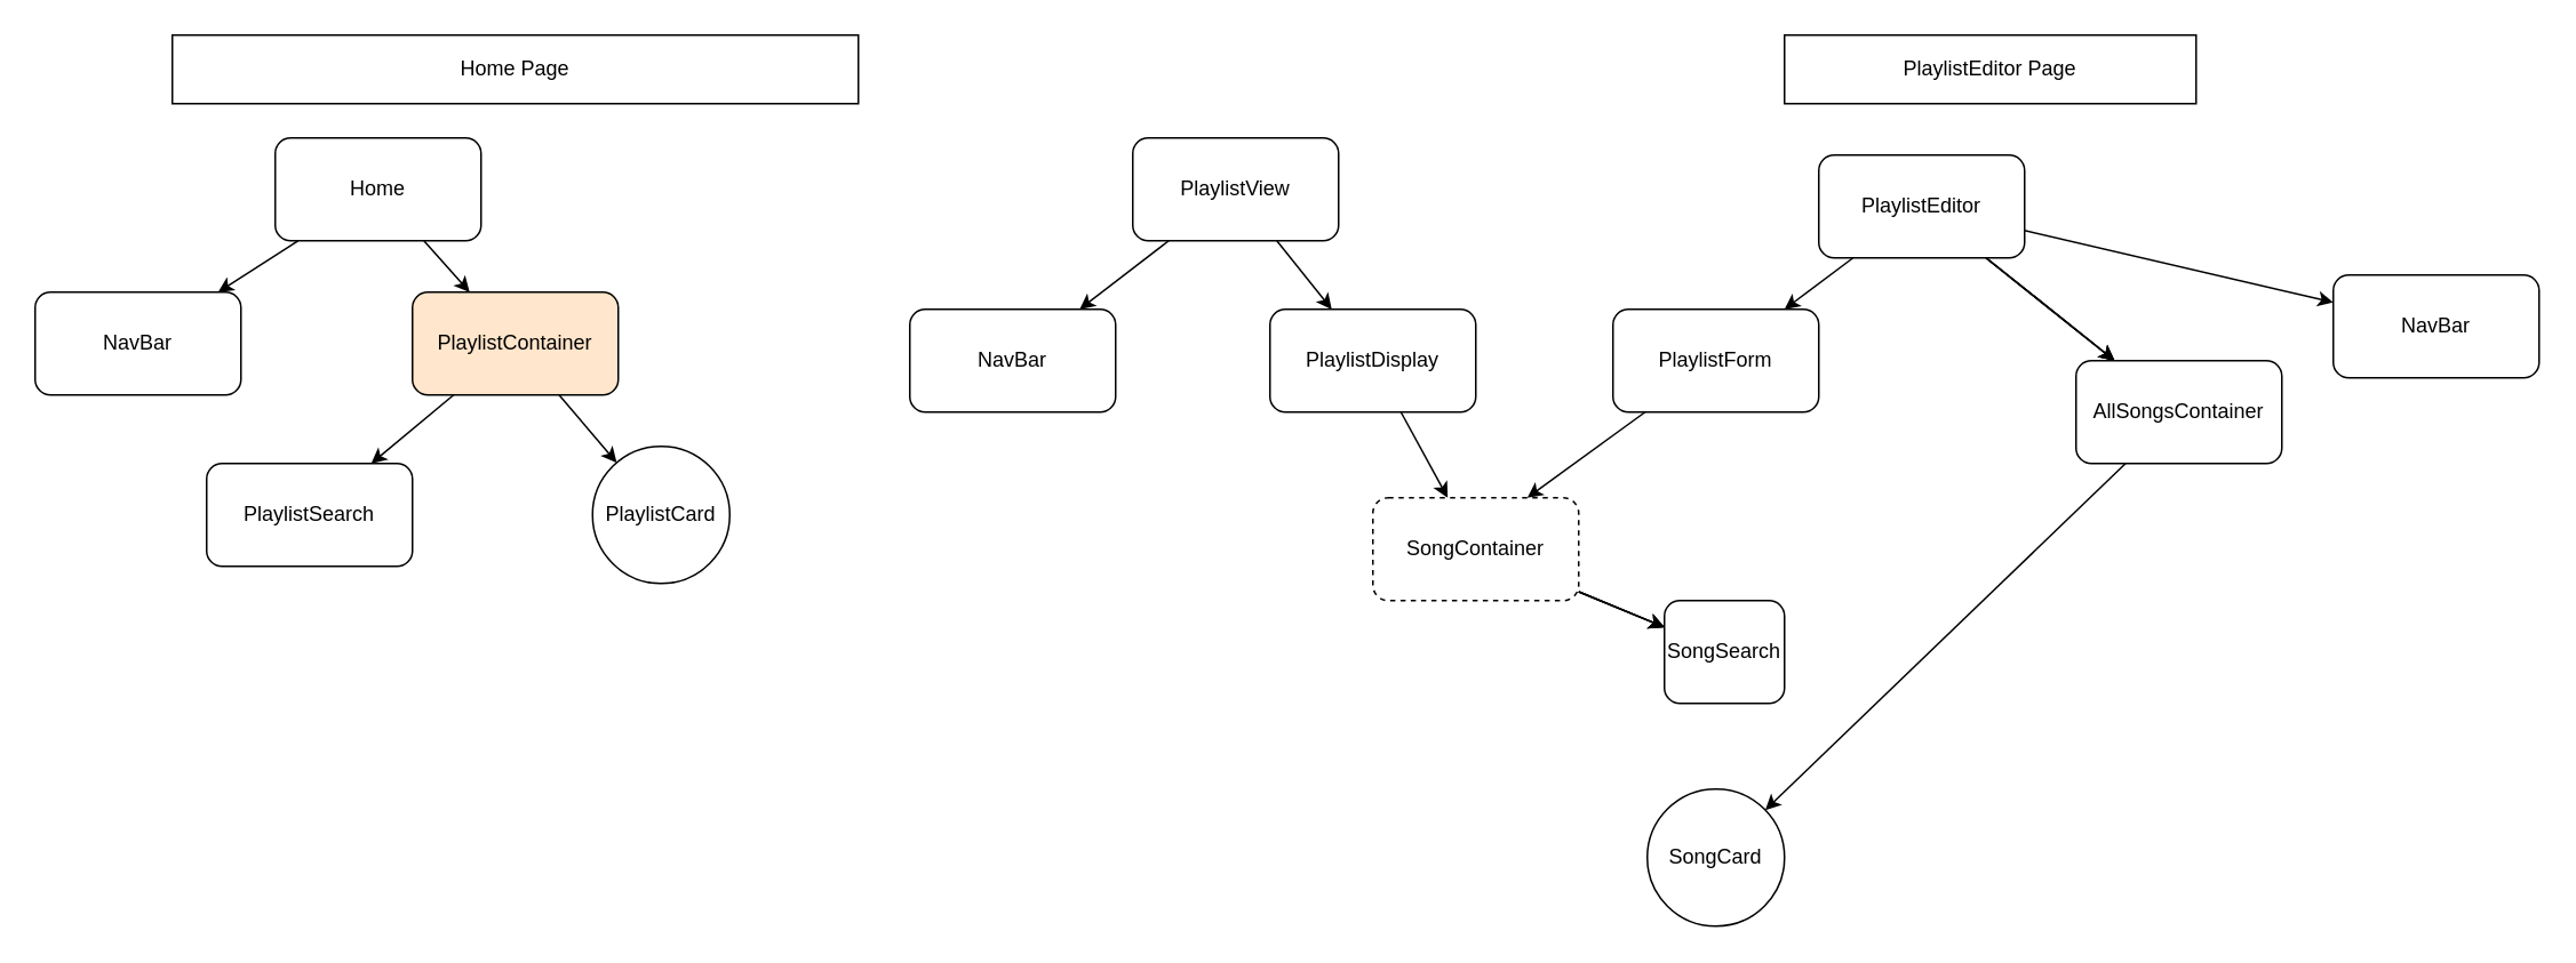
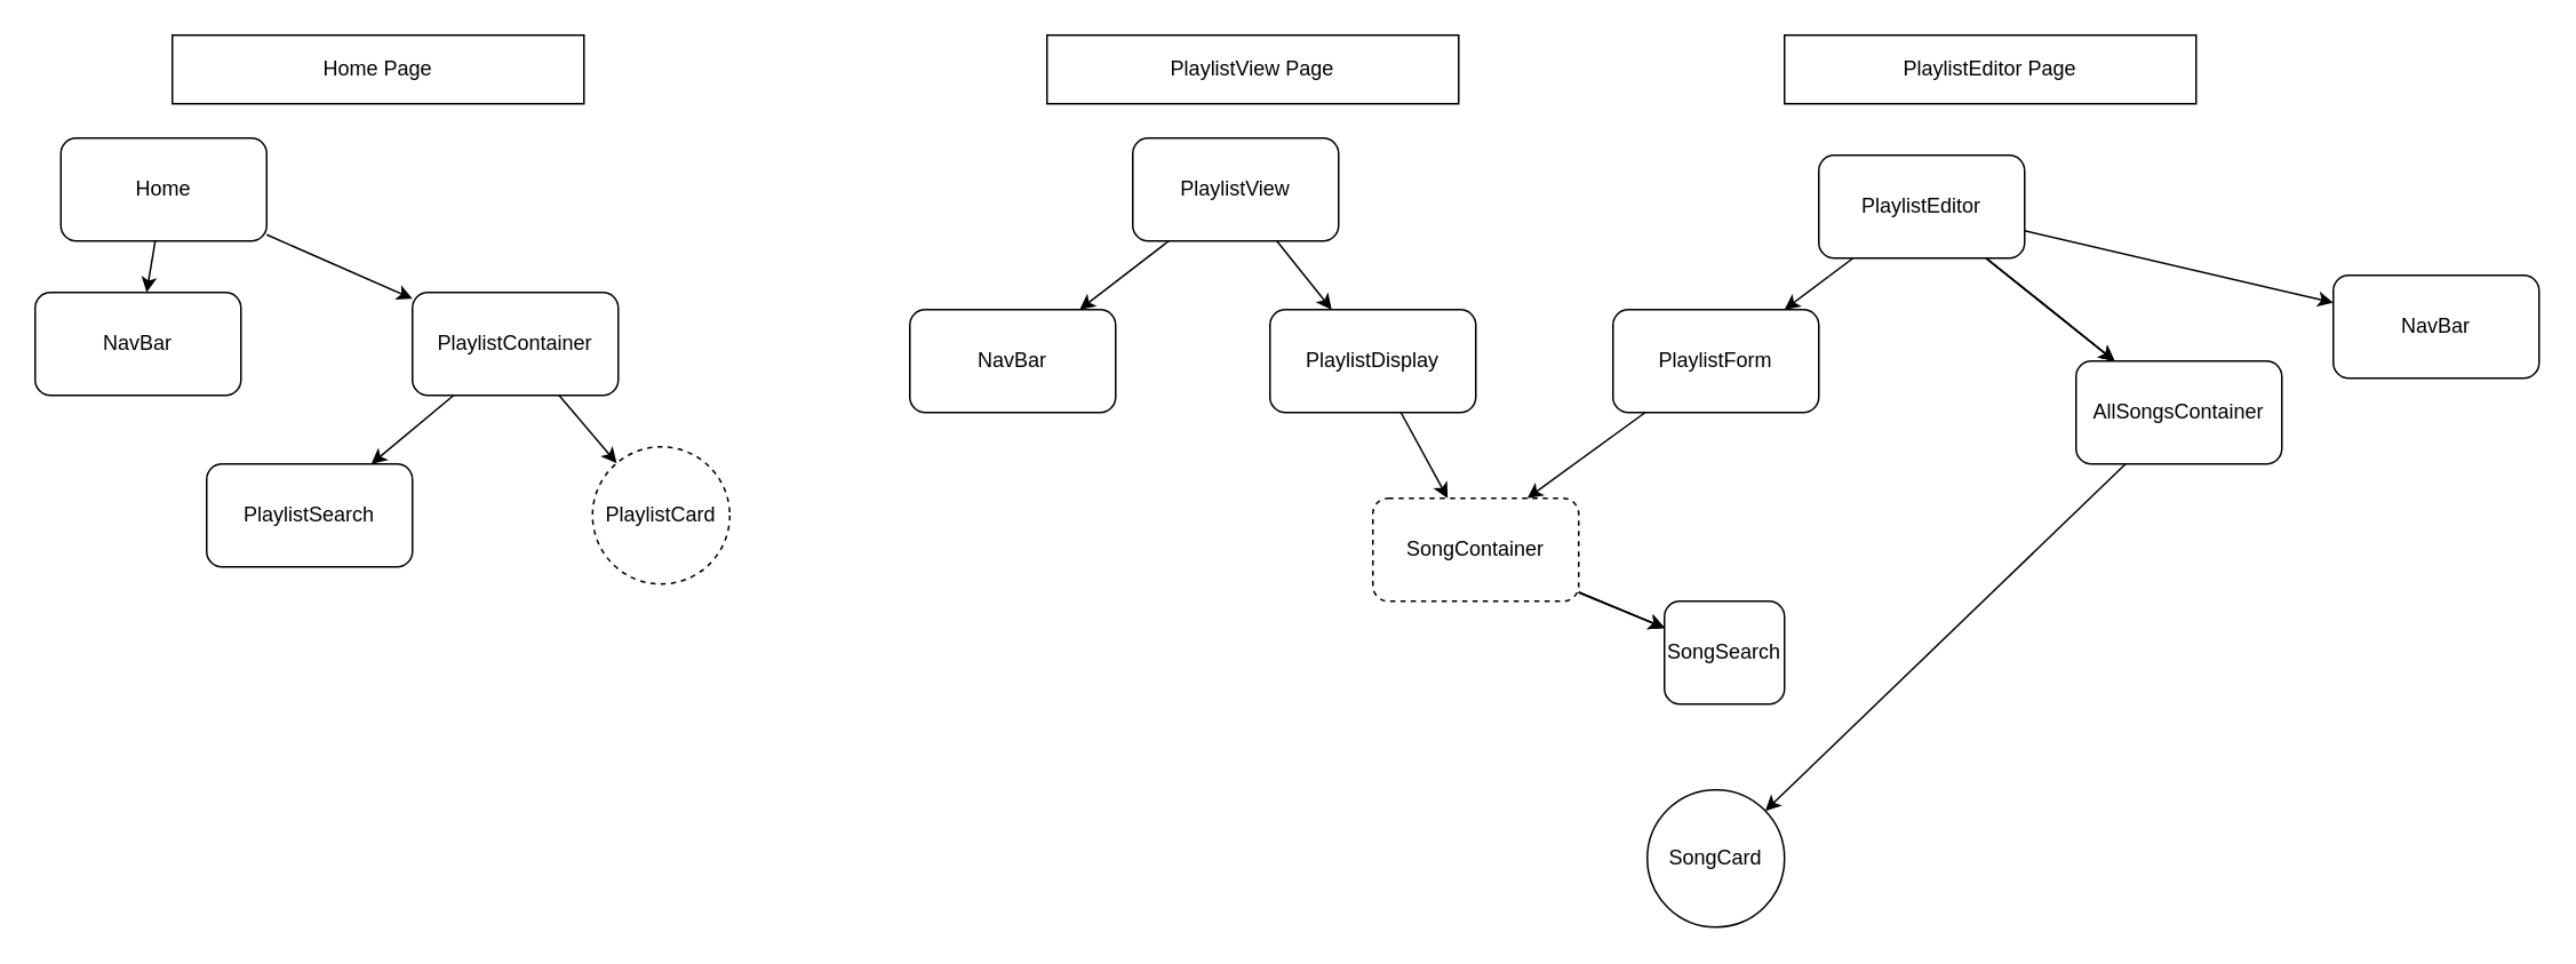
- <mxCell id="2" value="Home Page" style="rounded=0;whiteSpace=wrap;html=1;" vertex="1" parent="1"><mxGeometry x="100" y="20" width="400" height="40" as="geometry" /></mxCell>
+ <mxCell id="2" value="Home Page" style="rounded=0;whiteSpace=wrap;html=1;" vertex="1" parent="1"><mxGeometry x="100" y="20" width="240" height="40" as="geometry" /></mxCell>
+ <mxCell id="12" value="PlaylistView Page" style="rounded=0;whiteSpace=wrap;html=1;" vertex="1" parent="1"><mxGeometry x="610" y="20" width="240" height="40" as="geometry" /></mxCell>
- <mxCell id="5" value="Home" style="rounded=1;whiteSpace=wrap;html=1;" vertex="1" parent="1"><mxGeometry x="160" y="80" width="120" height="60" as="geometry" /></mxCell>
+ <mxCell id="5" value="Home" style="rounded=1;whiteSpace=wrap;html=1;" vertex="1" parent="1"><mxGeometry x="35" y="80" width="120" height="60" as="geometry" /></mxCell>
- <mxCell id="9" value="PlaylistContainer" style="rounded=1;whiteSpace=wrap;html=1;fillColor=#ffe6cc;" vertex="1" parent="1"><mxGeometry x="240" y="170" width="120" height="60" as="geometry" /></mxCell>
+ <mxCell id="9" value="PlaylistContainer" style="rounded=1;whiteSpace=wrap;html=1;" vertex="1" parent="1"><mxGeometry x="240" y="170" width="120" height="60" as="geometry" /></mxCell>
- <mxCell id="11" value="PlaylistCard" style="ellipse;whiteSpace=wrap;html=1;rounded=1;" vertex="1" parent="1"><mxGeometry x="345" y="260" width="80" height="80" as="geometry" /></mxCell>
+ <mxCell id="11" value="PlaylistCard" style="ellipse;whiteSpace=wrap;html=1;rounded=1;dashed=1;" vertex="1" parent="1"><mxGeometry x="345" y="260" width="80" height="80" as="geometry" /></mxCell>
